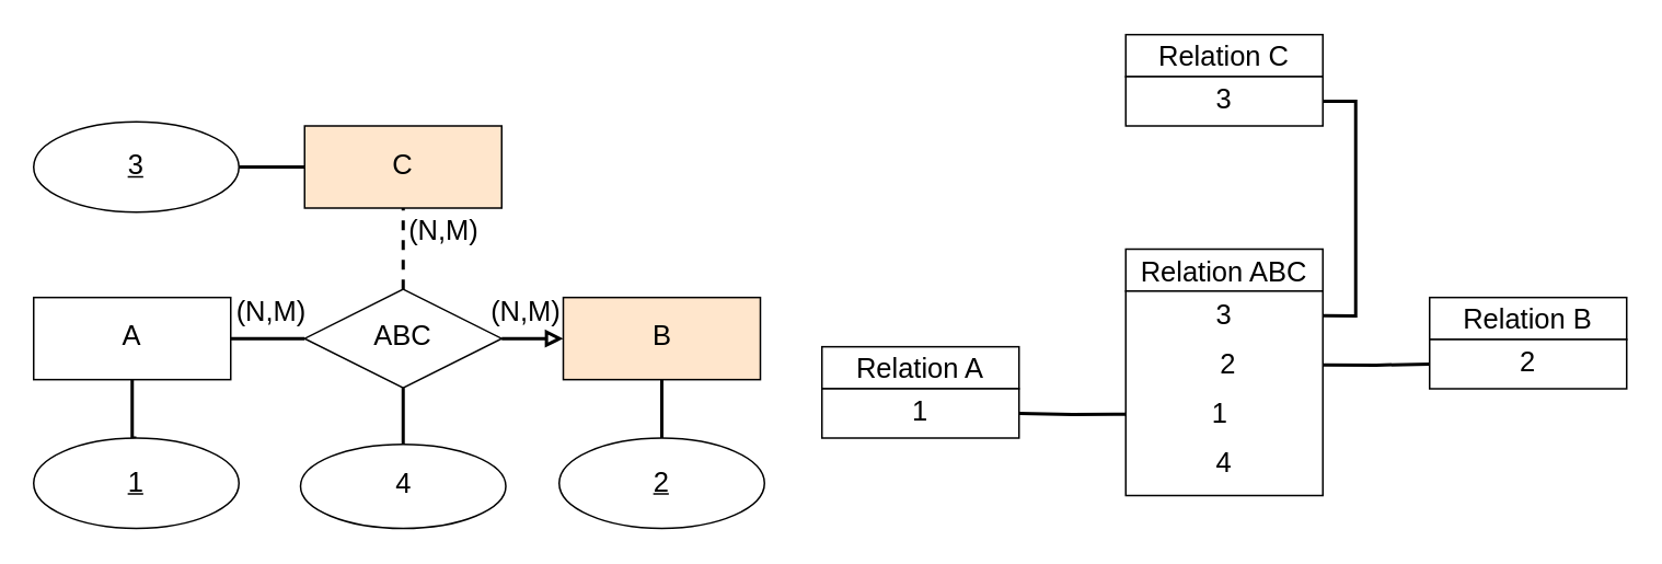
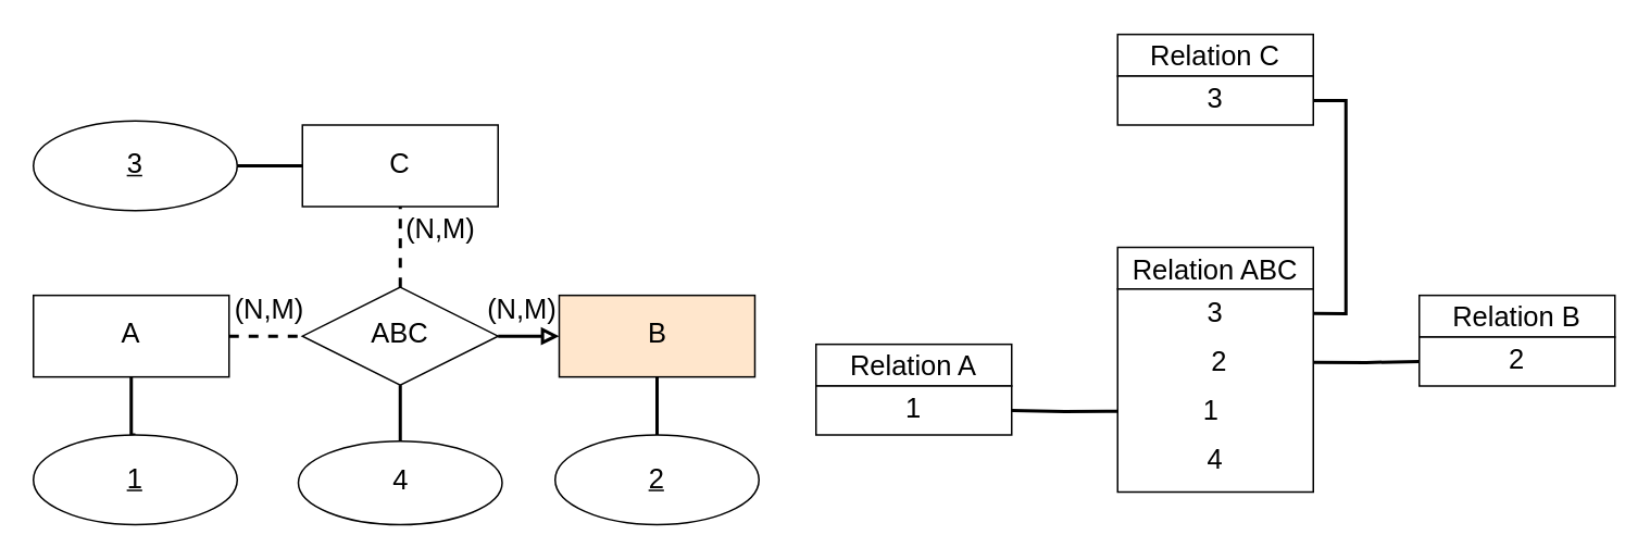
- <mxCell id="6" value="C" style="whiteSpace=wrap;html=1;align=center;fontSize=17;fillColor=#ffe6cc;" parent="1" vertex="1"><mxGeometry x="185" y="76" width="120" height="50" as="geometry" /></mxCell>
+ <mxCell id="6" value="C" style="whiteSpace=wrap;html=1;align=center;fontSize=17;" parent="1" vertex="1"><mxGeometry x="185" y="76" width="120" height="50" as="geometry" /></mxCell>
- <mxCell id="2" style="edgeStyle=orthogonalEdgeStyle;rounded=0;orthogonalLoop=1;jettySize=auto;html=1;entryX=0;entryY=0.5;entryDx=0;entryDy=0;strokeWidth=2;endArrow=none;endFill=0;" parent="1" source="3" target="9" edge="1"><mxGeometry relative="1" as="geometry" /></mxCell>
+ <mxCell id="2" style="edgeStyle=orthogonalEdgeStyle;rounded=0;orthogonalLoop=1;jettySize=auto;html=1;entryX=0;entryY=0.5;entryDx=0;entryDy=0;strokeWidth=2;endArrow=none;endFill=0;dashed=1;" parent="1" source="3" target="9" edge="1"><mxGeometry relative="1" as="geometry" /></mxCell>
